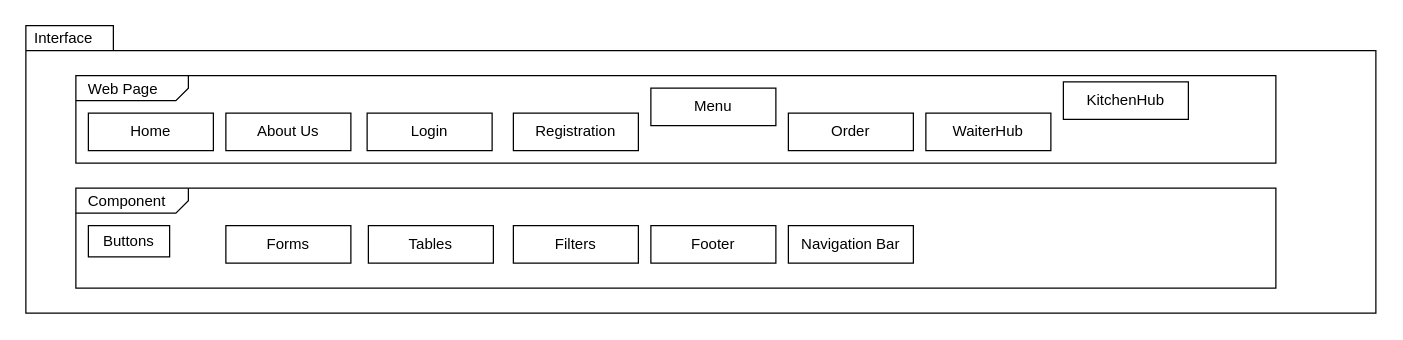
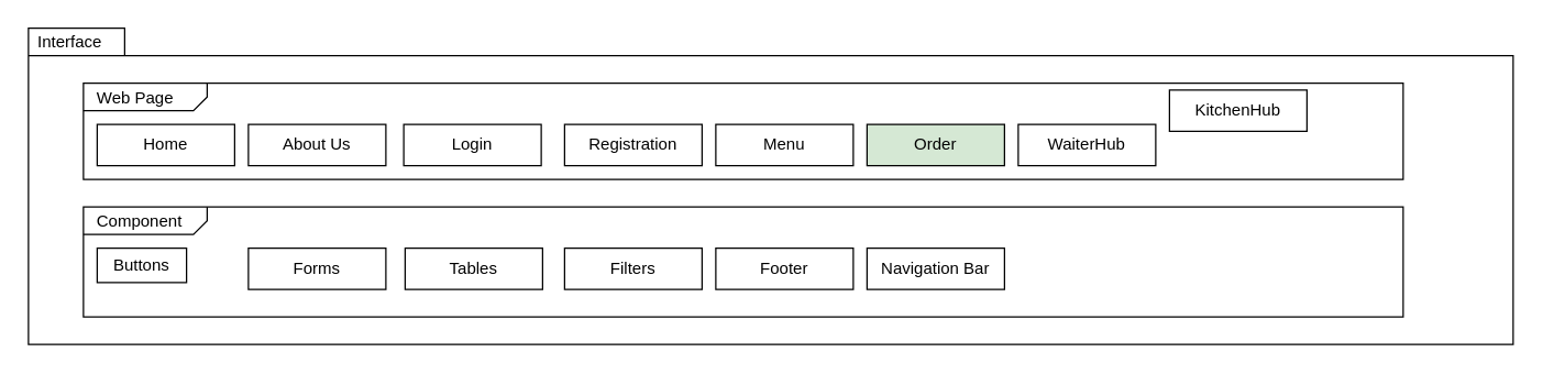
- <mxCell id="11" value="Menu" style="html=1;whiteSpace=wrap;" vertex="1" parent="1"><mxGeometry x="520" y="70" width="100" height="30" as="geometry" /></mxCell>
+ <mxCell id="11" value="Menu" style="html=1;whiteSpace=wrap;" vertex="1" parent="1"><mxGeometry x="520" y="90" width="100" height="30" as="geometry" /></mxCell>
- <mxCell id="12" value="Order" style="html=1;whiteSpace=wrap;" vertex="1" parent="1"><mxGeometry x="630" y="90" width="100" height="30" as="geometry" /></mxCell>
+ <mxCell id="12" value="Order" style="html=1;whiteSpace=wrap;fillColor=#d5e8d4;" vertex="1" parent="1"><mxGeometry x="630" y="90" width="100" height="30" as="geometry" /></mxCell>
